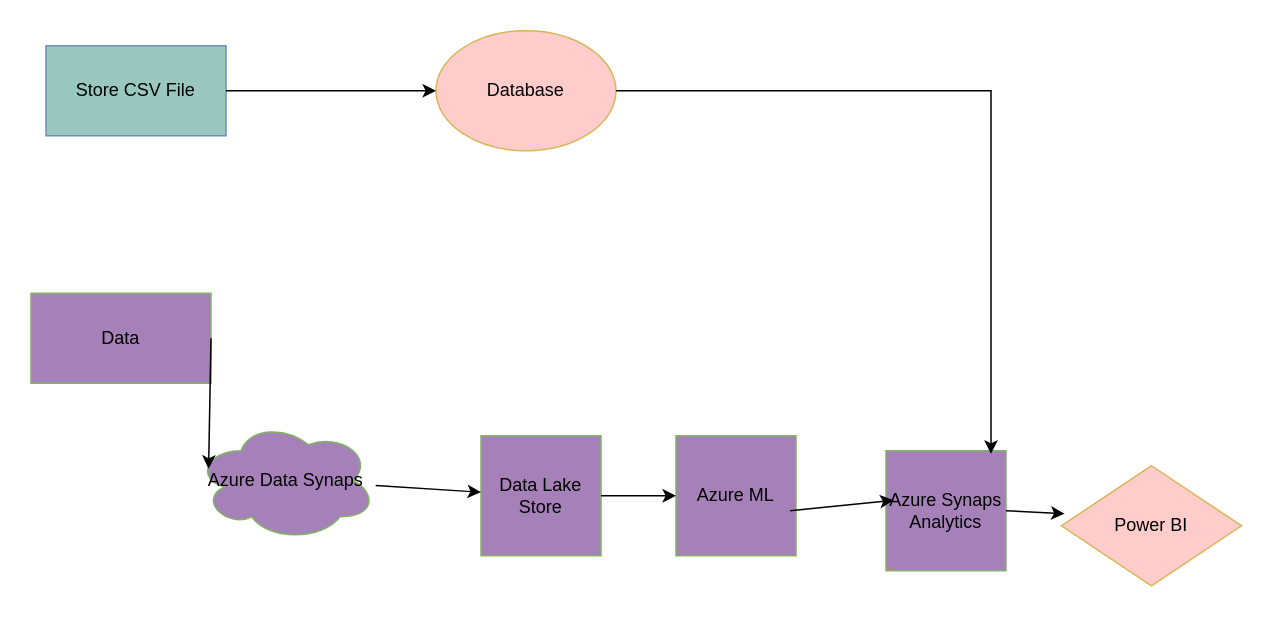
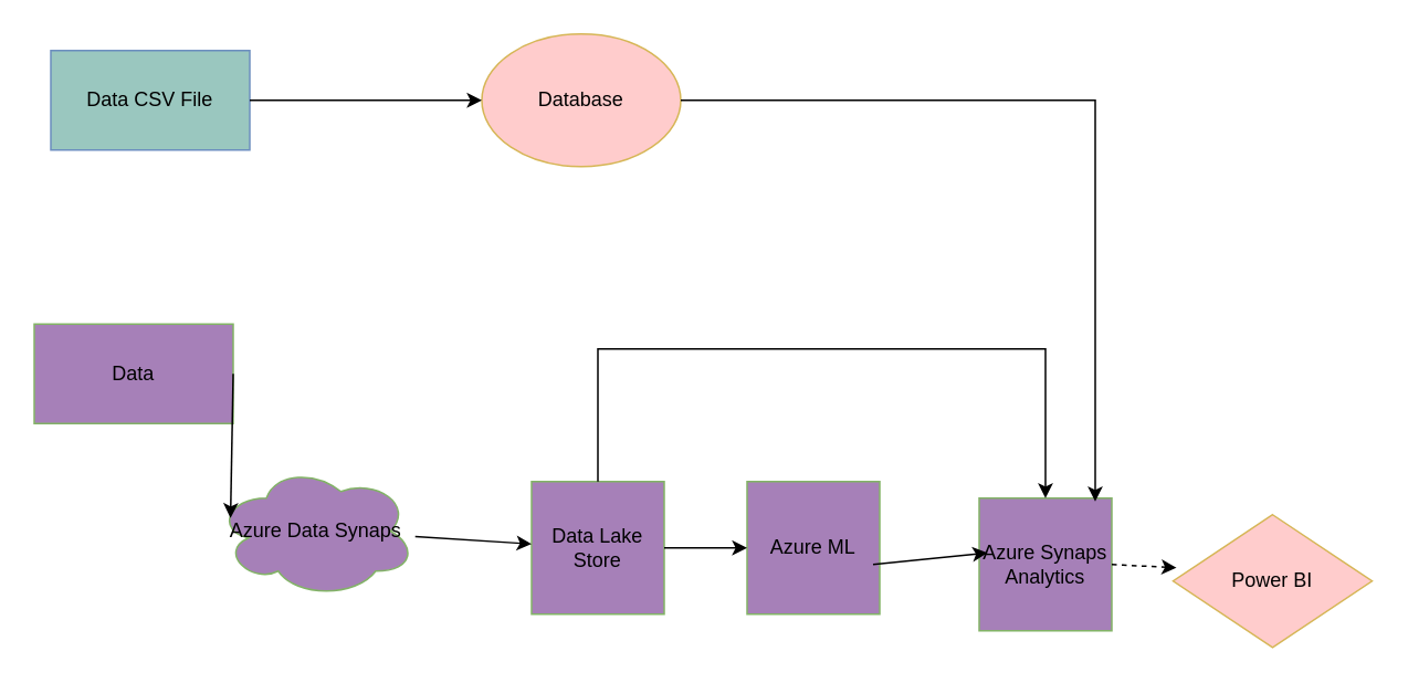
- <mxCell id="2" value="Store CSV File" style="rounded=0;whiteSpace=wrap;html=1;fillColor=#9AC7BF;strokeColor=#6c8ebf;" parent="1" vertex="1"><mxGeometry x="30" y="30" width="120" height="60" as="geometry" /></mxCell>
+ <mxCell id="2" value="Data CSV File" style="rounded=0;whiteSpace=wrap;html=1;fillColor=#9AC7BF;strokeColor=#6c8ebf;" parent="1" vertex="1"><mxGeometry x="30" y="30" width="120" height="60" as="geometry" /></mxCell>
+ <mxCell id="16" value="" style="endArrow=classic;html=1;rounded=0;exitX=0.5;exitY=0;exitDx=0;exitDy=0;entryX=0.5;entryY=0;entryDx=0;entryDy=0;" parent="1" source="6" target="8" edge="1"><mxGeometry width="50" height="50" relative="1" as="geometry"><mxPoint x="380" y="260" as="sourcePoint" /><mxPoint x="770" y="210" as="targetPoint" /><Array as="points"><mxPoint x="360" y="210" /><mxPoint x="630" y="210" /></Array></mxGeometry></mxCell>
- <mxCell id="15" value="" style="endArrow=classic;html=1;rounded=0;exitX=1;exitY=0.5;exitDx=0;exitDy=0;entryX=0.017;entryY=0.4;entryDx=0;entryDy=0;entryPerimeter=0;" parent="1" source="8" target="9" edge="1"><mxGeometry width="50" height="50" relative="1" as="geometry"><mxPoint x="830" y="320" as="sourcePoint" /><mxPoint x="880" y="270" as="targetPoint" /></mxGeometry></mxCell>
+ <mxCell id="15" value="" style="endArrow=classic;html=1;rounded=0;exitX=1;exitY=0.5;exitDx=0;exitDy=0;entryX=0.017;entryY=0.4;entryDx=0;entryDy=0;entryPerimeter=0;dashed=1;" parent="1" source="8" target="9" edge="1"><mxGeometry width="50" height="50" relative="1" as="geometry"><mxPoint x="830" y="320" as="sourcePoint" /><mxPoint x="880" y="270" as="targetPoint" /></mxGeometry></mxCell>
